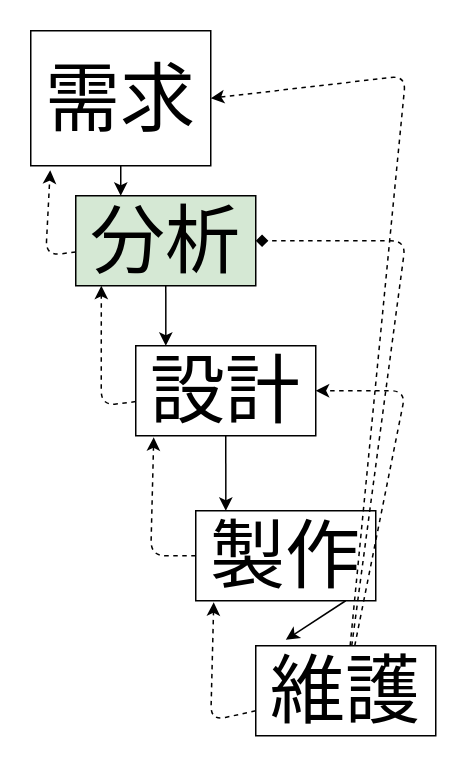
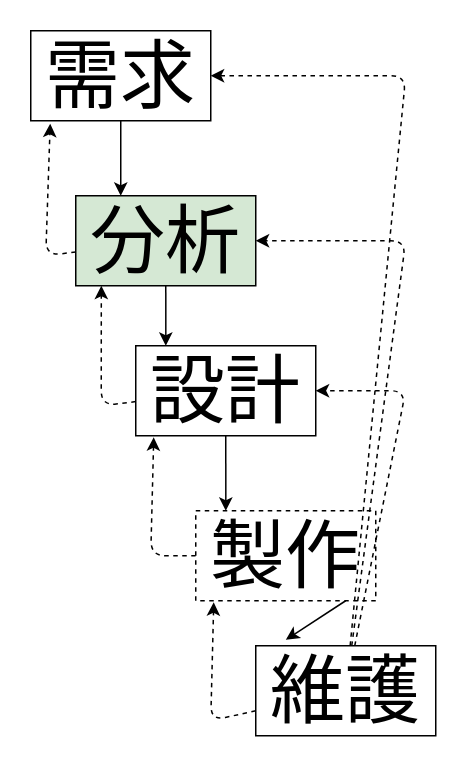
- <mxCell id="5" value="&lt;font style=&quot;font-size: 50px;&quot;&gt;需求&lt;/font&gt;" style="rounded=0;whiteSpace=wrap;html=1;" parent="1" vertex="1"><mxGeometry x="20" y="20" width="120" height="90" as="geometry" /></mxCell>
+ <mxCell id="5" value="&lt;font style=&quot;font-size: 50px;&quot;&gt;需求&lt;/font&gt;" style="rounded=0;whiteSpace=wrap;html=1;" parent="1" vertex="1"><mxGeometry x="20" y="20" width="120" height="60" as="geometry" /></mxCell>
- <mxCell id="17" style="edgeStyle=none;html=1;dashed=1;strokeColor=default;entryX=1;entryY=0.5;entryDx=0;entryDy=0;endArrow=diamond;" parent="1" source="19" target="8" edge="1"><mxGeometry relative="1" as="geometry"><mxPoint x="270" y="150" as="targetPoint" /><Array as="points"><mxPoint x="270" y="160" /></Array></mxGeometry></mxCell>
+ <mxCell id="17" style="edgeStyle=none;html=1;dashed=1;strokeColor=default;entryX=1;entryY=0.5;entryDx=0;entryDy=0;" parent="1" source="19" target="8" edge="1"><mxGeometry relative="1" as="geometry"><mxPoint x="270" y="150" as="targetPoint" /><Array as="points"><mxPoint x="270" y="160" /></Array></mxGeometry></mxCell>
- <mxCell id="14" value="&lt;font style=&quot;font-size: 50px;&quot;&gt;製作&lt;/font&gt;" style="rounded=0;whiteSpace=wrap;html=1;" parent="1" vertex="1"><mxGeometry x="130" y="340" width="120" height="60" as="geometry" /></mxCell>
+ <mxCell id="14" value="&lt;font style=&quot;font-size: 50px;&quot;&gt;製作&lt;/font&gt;" style="rounded=0;whiteSpace=wrap;html=1;dashed=1;" parent="1" vertex="1"><mxGeometry x="130" y="340" width="120" height="60" as="geometry" /></mxCell>
